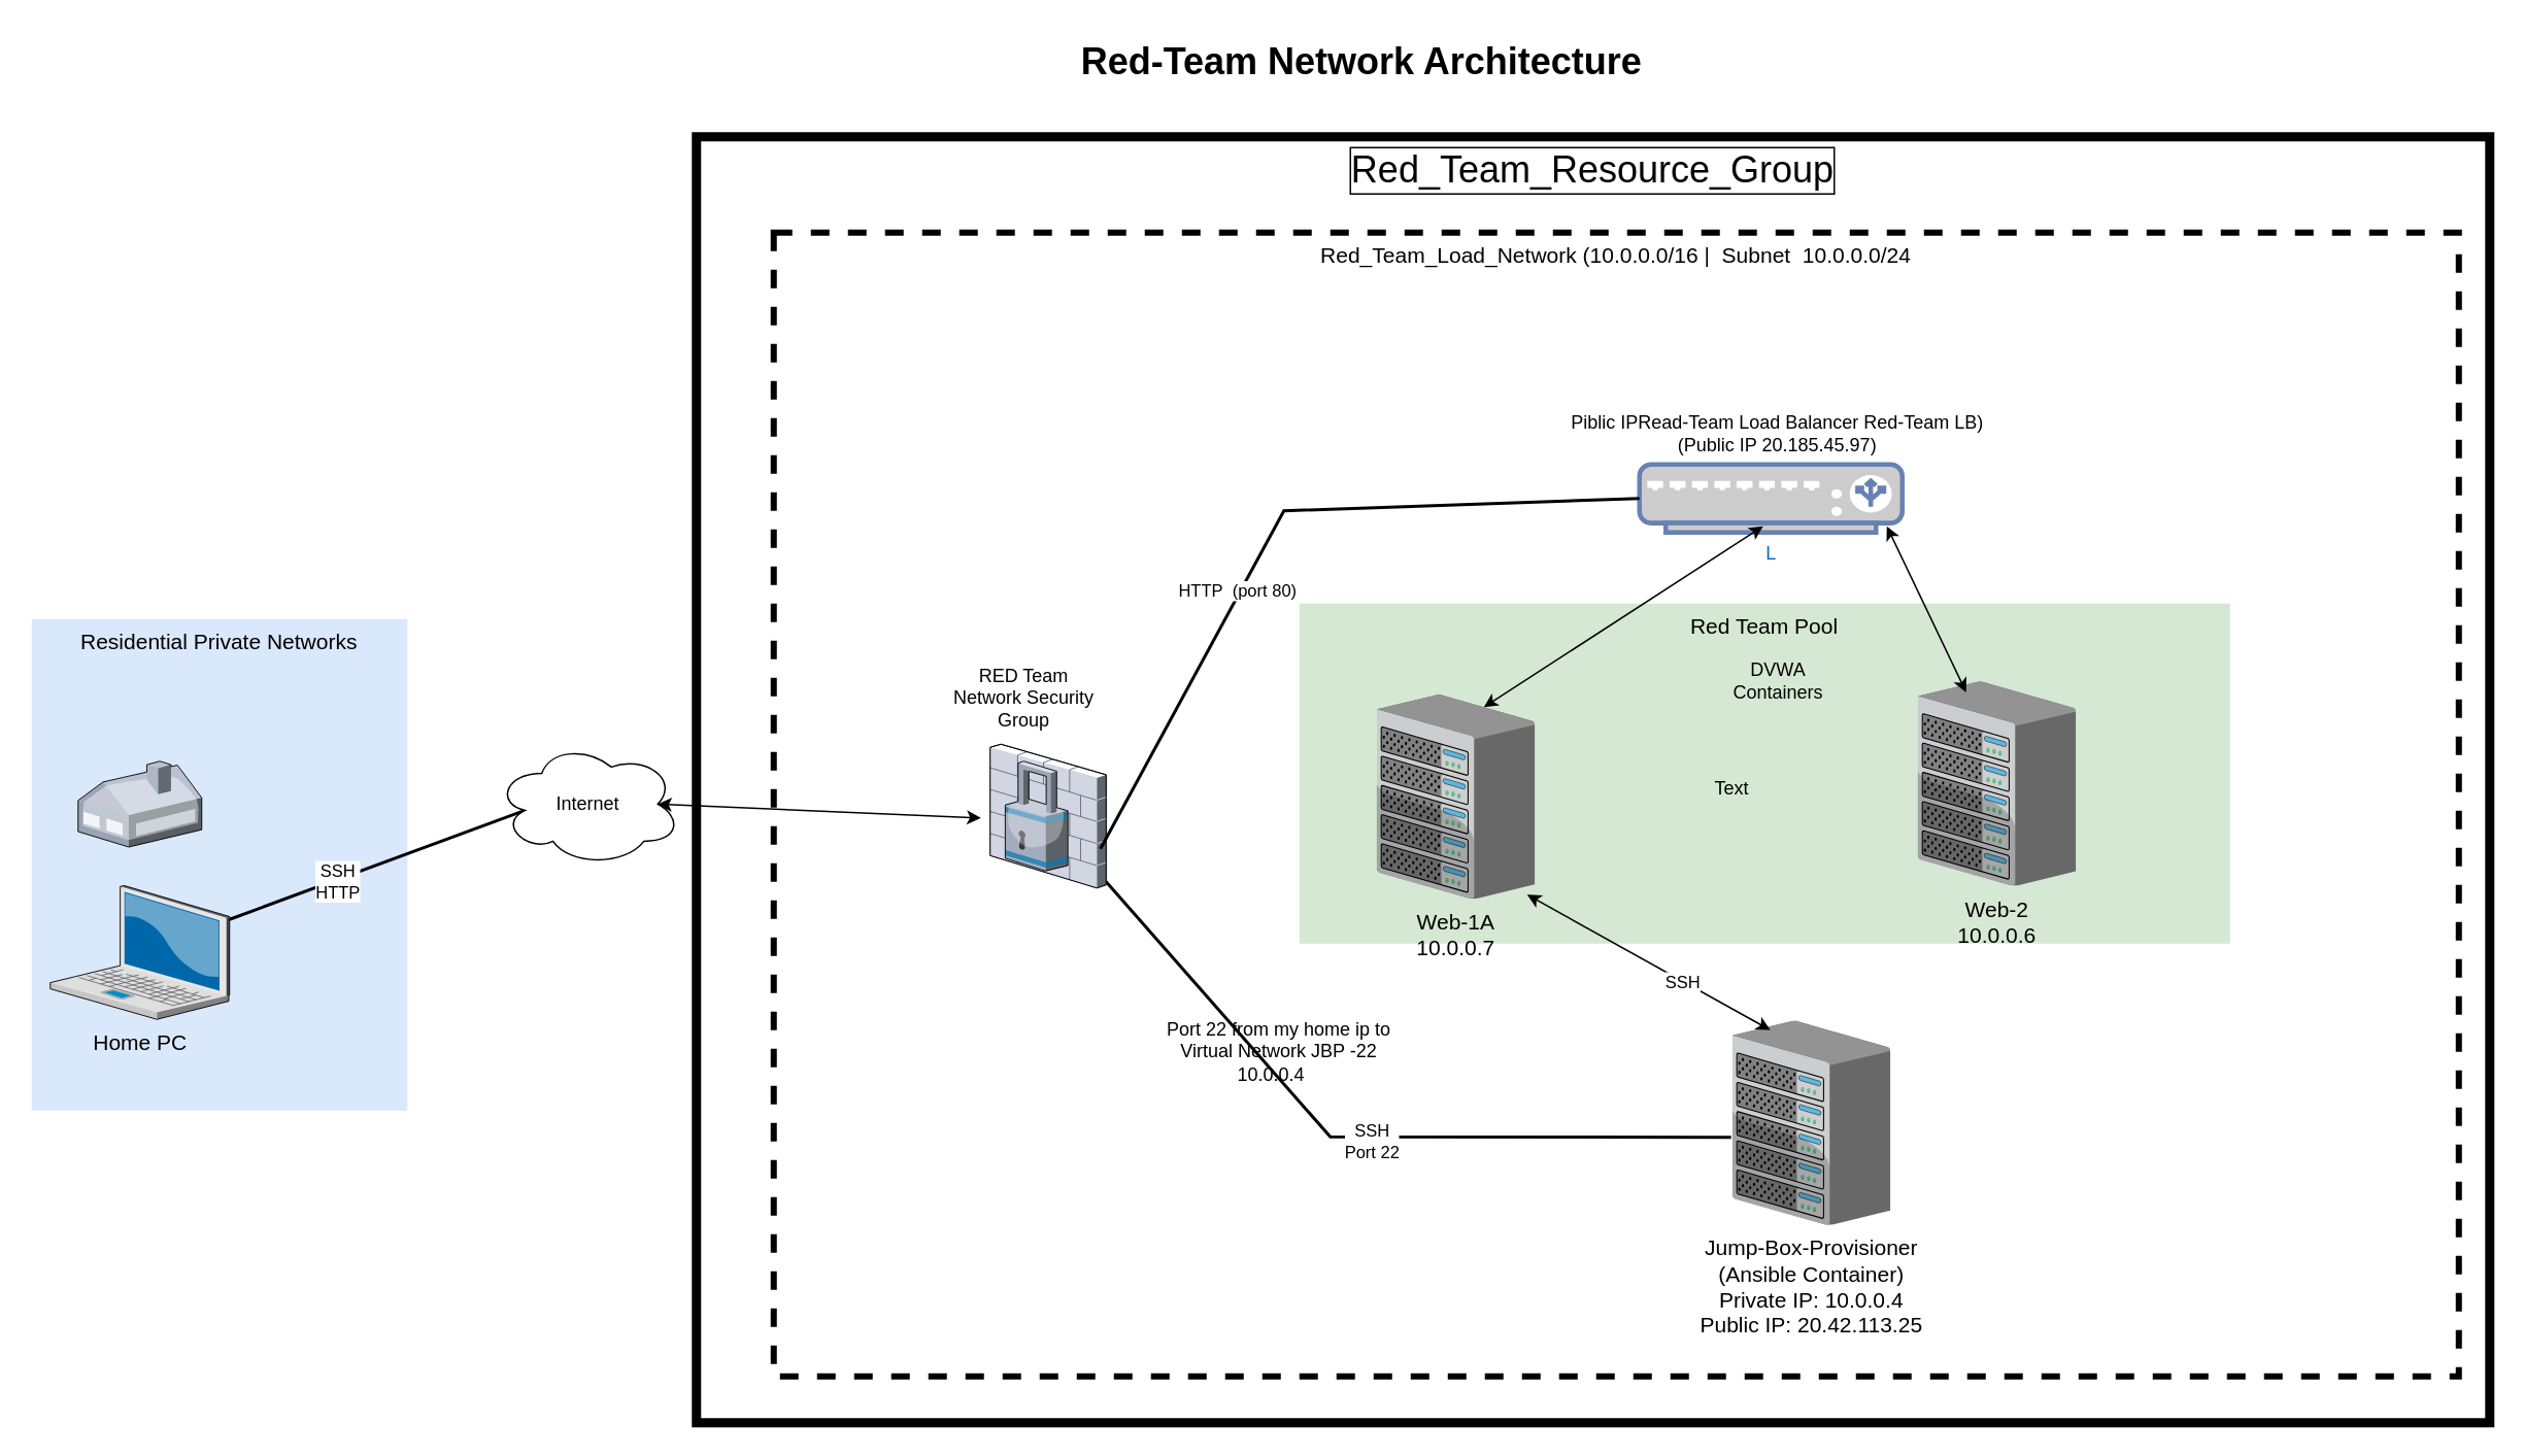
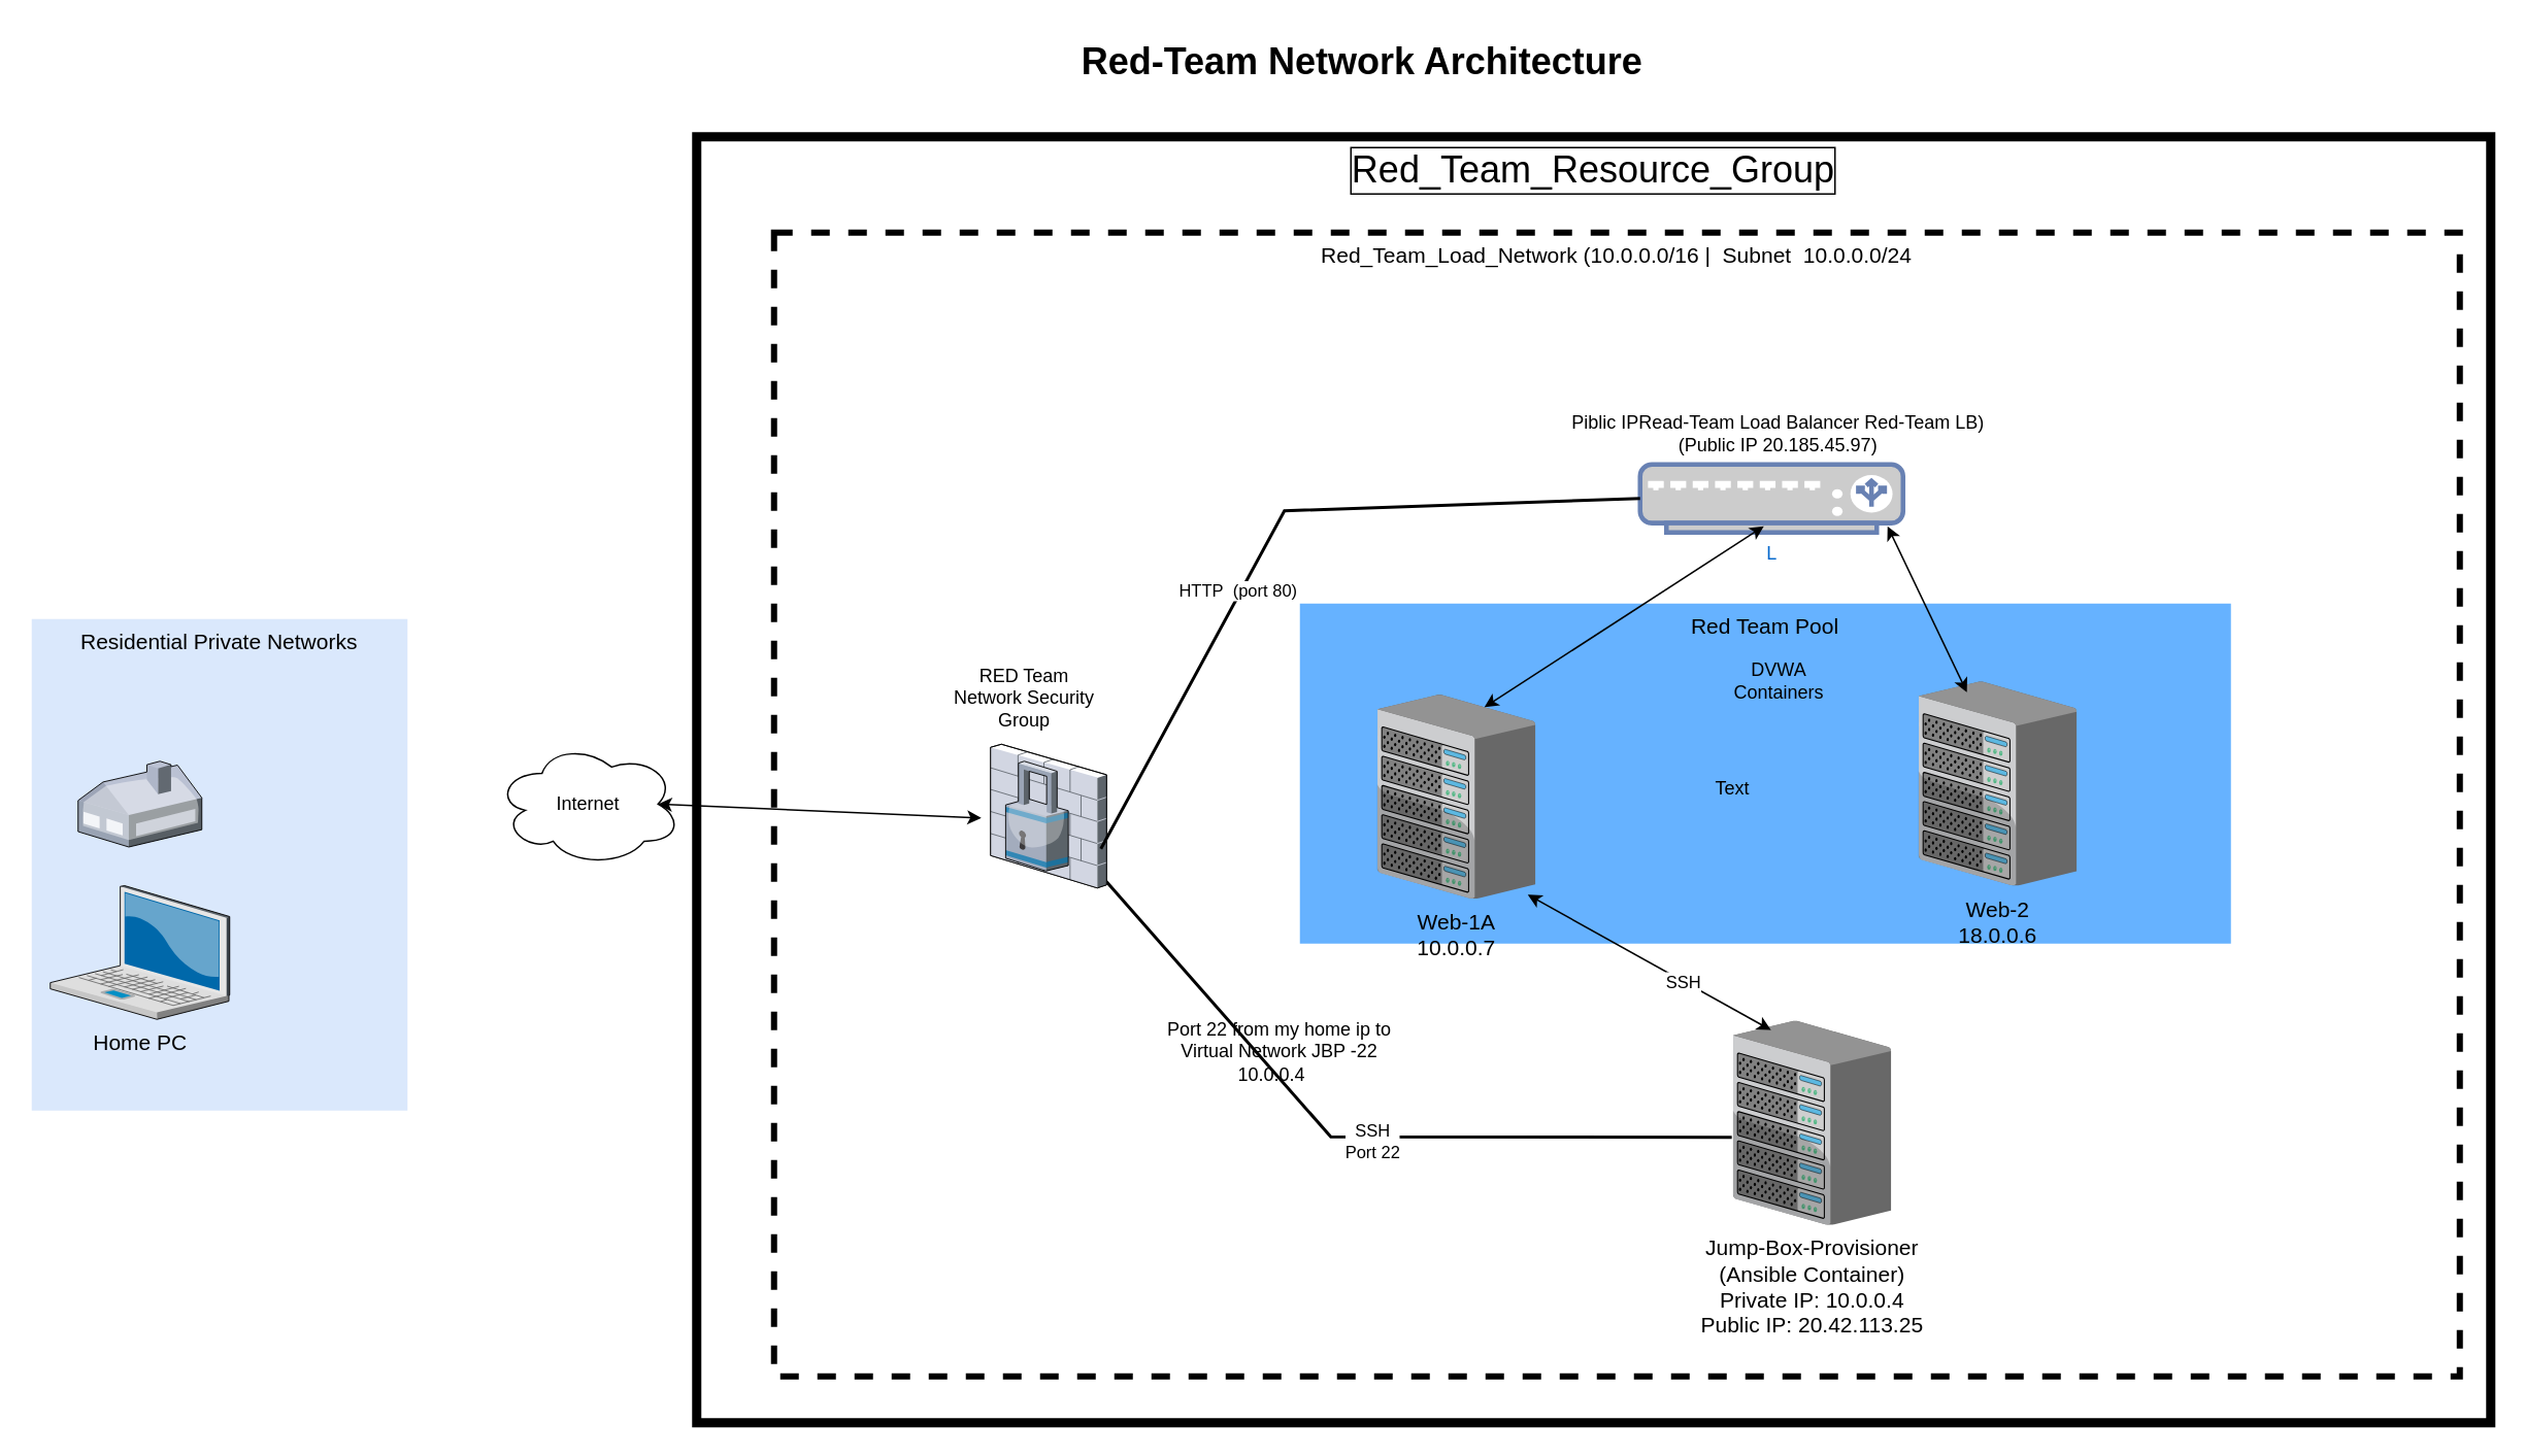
- <mxCell id="4" value="Red Team Pool" style="whiteSpace=wrap;html=1;fillColor=#d5e8d4;fontSize=14;strokeColor=none;verticalAlign=top;" parent="1" vertex="1"><mxGeometry x="840" y="390" width="602" height="220" as="geometry" /></mxCell>
+ <mxCell id="4" value="Red Team Pool" style="whiteSpace=wrap;html=1;fillColor=#66b2ff;fontSize=14;strokeColor=none;verticalAlign=top;" parent="1" vertex="1"><mxGeometry x="840" y="390" width="602" height="220" as="geometry" /></mxCell>
- <mxCell id="6" style="edgeStyle=none;rounded=0;html=1;startSize=10;endSize=10;jettySize=auto;orthogonalLoop=1;fontSize=14;endArrow=none;endFill=0;strokeWidth=2;entryX=0.16;entryY=0.55;entryDx=0;entryDy=0;entryPerimeter=0;" parent="1" source="8" target="16" edge="1"><mxGeometry relative="1" as="geometry"><mxPoint x="343" y="577" as="targetPoint" /></mxGeometry></mxCell>
- <mxCell id="7" value="SSH&lt;br&gt;HTTP" style="edgeLabel;html=1;align=center;verticalAlign=middle;resizable=0;points=[];" vertex="1" connectable="0" parent="6"><mxGeometry x="-0.276" y="-1" relative="1" as="geometry"><mxPoint as="offset" /></mxGeometry></mxCell>
- <mxCell id="17" value="Web-2&lt;br&gt;10.0.0.6" style="verticalLabelPosition=bottom;aspect=fixed;html=1;verticalAlign=top;strokeColor=none;shape=mxgraph.citrix.chassis;fillColor=#66B2FF;gradientColor=#0066CC;fontSize=14;" vertex="1" parent="1"><mxGeometry x="1240" y="440.5" width="102.25" height="132" as="geometry" /></mxCell>
+ <mxCell id="17" value="Web-2&lt;br&gt;18.0.0.6" style="verticalLabelPosition=bottom;aspect=fixed;html=1;verticalAlign=top;strokeColor=none;shape=mxgraph.citrix.chassis;fillColor=#66B2FF;gradientColor=#0066CC;fontSize=14;" vertex="1" parent="1"><mxGeometry x="1240" y="440.5" width="102.25" height="132" as="geometry" /></mxCell>
